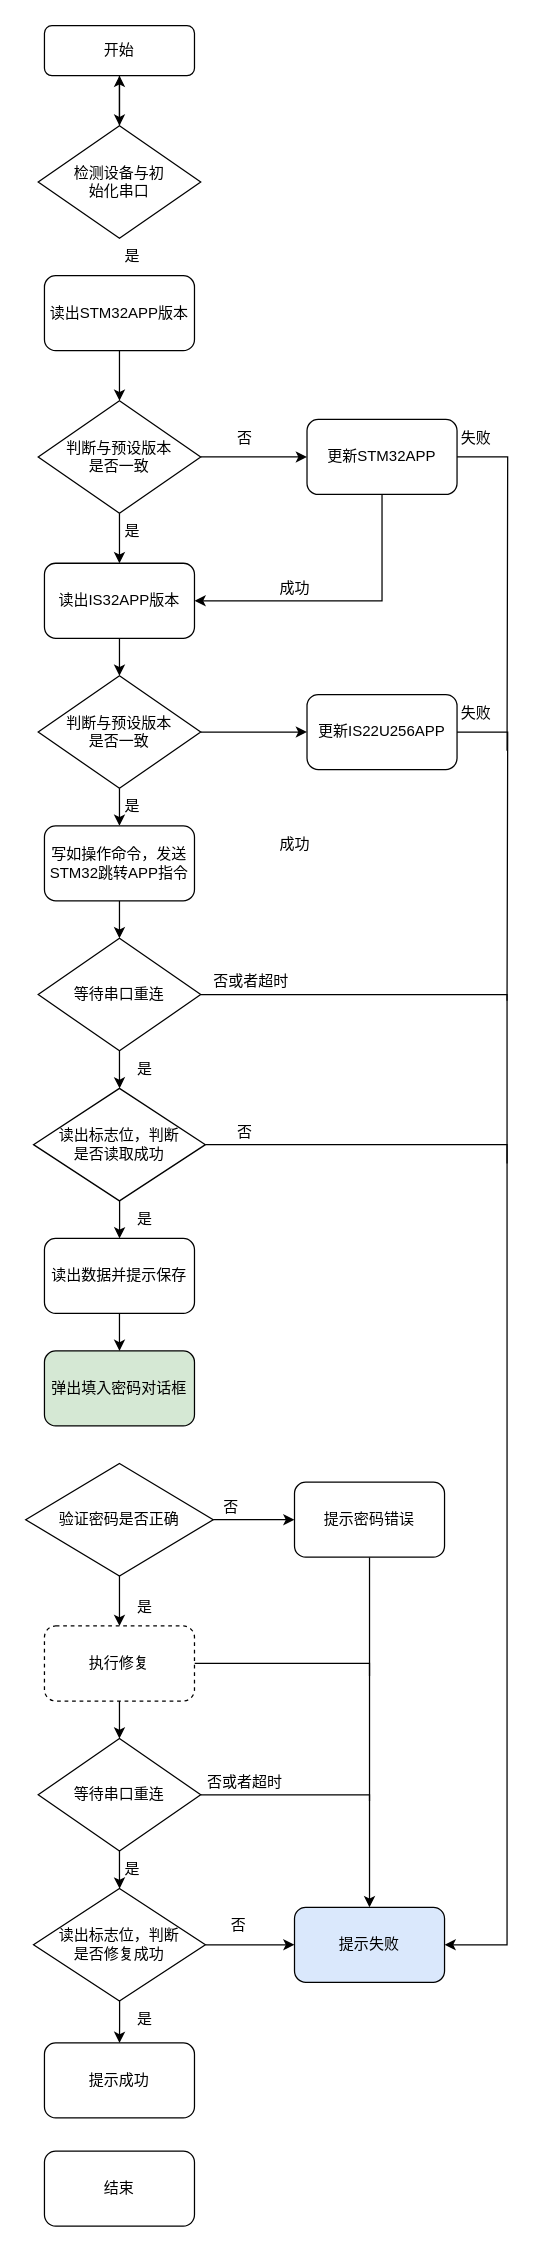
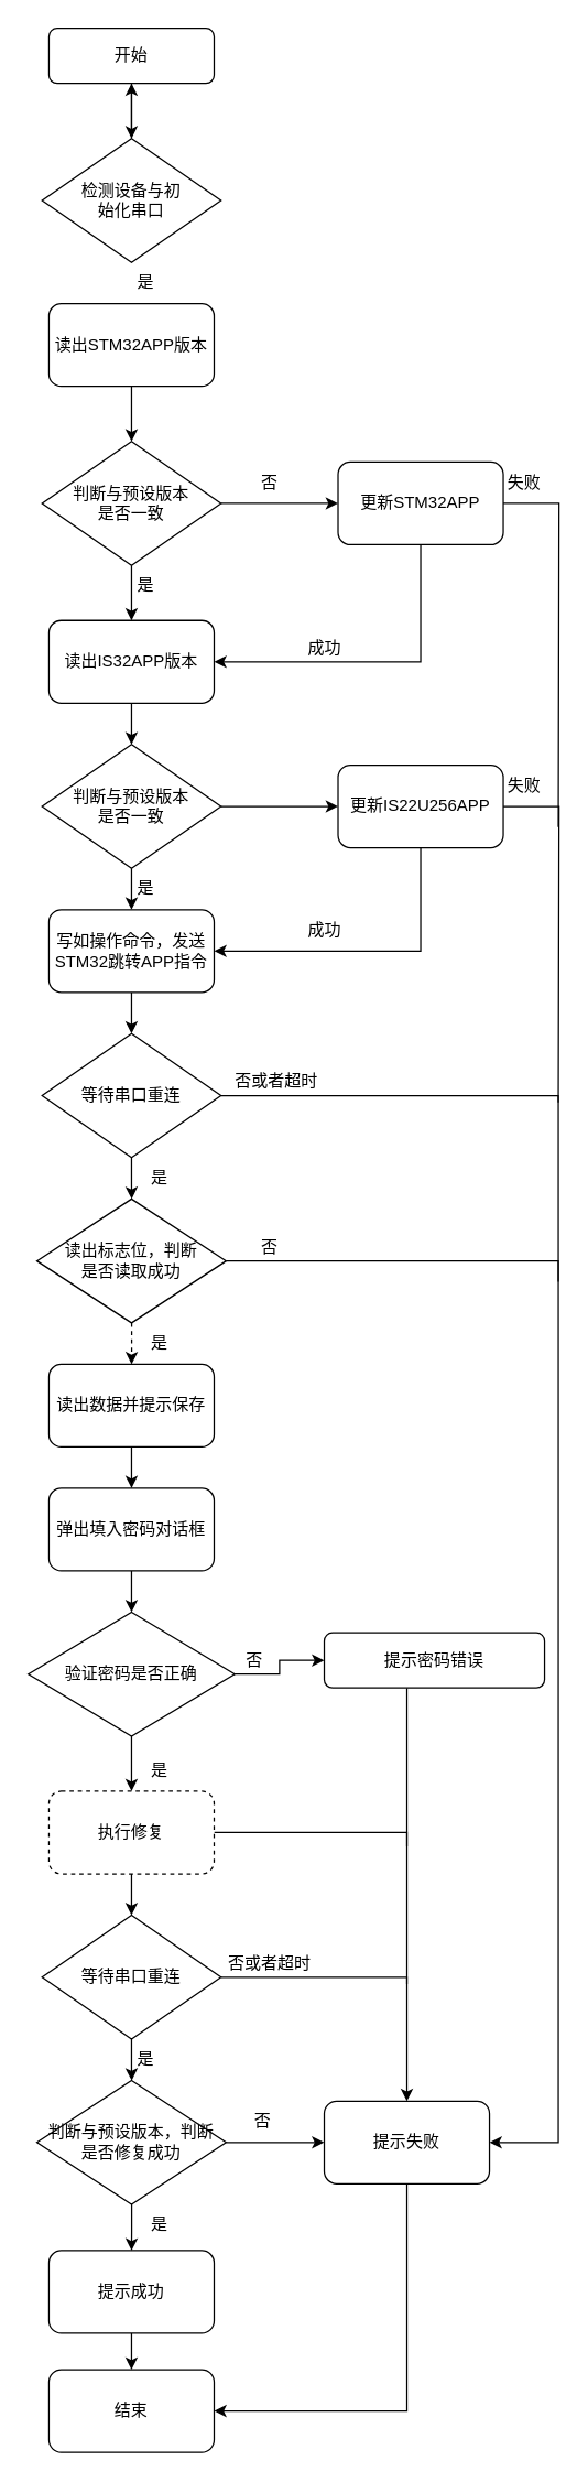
+ <mxCell id="63" value="" style="edgeStyle=orthogonalEdgeStyle;rounded=0;orthogonalLoop=1;jettySize=auto;html=1;endArrow=classic;endFill=1;entryX=1;entryY=0.5;entryDx=0;entryDy=0;" edge="1" parent="1" source="65" target="20"><mxGeometry relative="1" as="geometry"><mxPoint x="265" y="690" as="targetPoint" /><Array as="points"><mxPoint x="305" y="690" /></Array></mxGeometry></mxCell>
- <mxCell id="38" value="" style="edgeStyle=orthogonalEdgeStyle;rounded=0;orthogonalLoop=1;jettySize=auto;html=1;" edge="1" parent="1" source="40" target="25"><mxGeometry relative="1" as="geometry" /></mxCell>
+ <mxCell id="38" value="" style="edgeStyle=orthogonalEdgeStyle;rounded=0;orthogonalLoop=1;jettySize=auto;html=1;dashed=1;" edge="1" parent="1" source="40" target="25"><mxGeometry relative="1" as="geometry" /></mxCell>
- <mxCell id="28" value="弹出填入密码对话框" style="rounded=1;whiteSpace=wrap;html=1;fillColor=#d5e8d4;" vertex="1" parent="1"><mxGeometry x="35" y="1080" width="120" height="60" as="geometry" /></mxCell>
+ <mxCell id="28" value="弹出填入密码对话框" style="rounded=1;whiteSpace=wrap;html=1;" vertex="1" parent="1"><mxGeometry x="35" y="1080" width="120" height="60" as="geometry" /></mxCell>
+ <mxCell id="27" value="" style="edgeStyle=orthogonalEdgeStyle;rounded=0;orthogonalLoop=1;jettySize=auto;html=1;" edge="1" parent="1" source="28" target="31"><mxGeometry relative="1" as="geometry" /></mxCell>
- <mxCell id="57" value="提示密码错误" style="rounded=1;whiteSpace=wrap;html=1;" vertex="1" parent="1"><mxGeometry x="235" y="1185" width="120" height="60" as="geometry" /></mxCell>
+ <mxCell id="57" value="提示密码错误" style="rounded=1;whiteSpace=wrap;html=1;" vertex="1" parent="1"><mxGeometry x="235" y="1185" width="160" height="40" as="geometry" /></mxCell>
- <mxCell id="45" value="读出标志位，判断&lt;br&gt;是否修复成功" style="rhombus;whiteSpace=wrap;html=1;" vertex="1" parent="1"><mxGeometry x="26.25" y="1510" width="137.5" height="90" as="geometry" /></mxCell>
+ <mxCell id="45" value="判断与预设版本，判断&lt;br&gt;是否修复成功" style="rhombus;whiteSpace=wrap;html=1;" vertex="1" parent="1"><mxGeometry x="26.25" y="1510" width="137.5" height="90" as="geometry" /></mxCell>
- <mxCell id="47" value="提示失败" style="rounded=1;whiteSpace=wrap;html=1;fillColor=#dae8fc;" vertex="1" parent="1"><mxGeometry x="235" y="1525" width="120" height="60" as="geometry" /></mxCell>
+ <mxCell id="47" value="提示失败" style="rounded=1;whiteSpace=wrap;html=1;" vertex="1" parent="1"><mxGeometry x="235" y="1525" width="120" height="60" as="geometry" /></mxCell>
+ <mxCell id="48" value="" style="edgeStyle=orthogonalEdgeStyle;rounded=0;orthogonalLoop=1;jettySize=auto;html=1;" edge="1" parent="1" source="49" target="50"><mxGeometry relative="1" as="geometry" /></mxCell>
+ <mxCell id="46" value="" style="edgeStyle=orthogonalEdgeStyle;rounded=0;orthogonalLoop=1;jettySize=auto;html=1;" edge="1" parent="1" source="47" target="50"><mxGeometry relative="1" as="geometry"><mxPoint x="195" y="1760" as="targetPoint" /><Array as="points"><mxPoint x="295" y="1750" /></Array></mxGeometry></mxCell>
